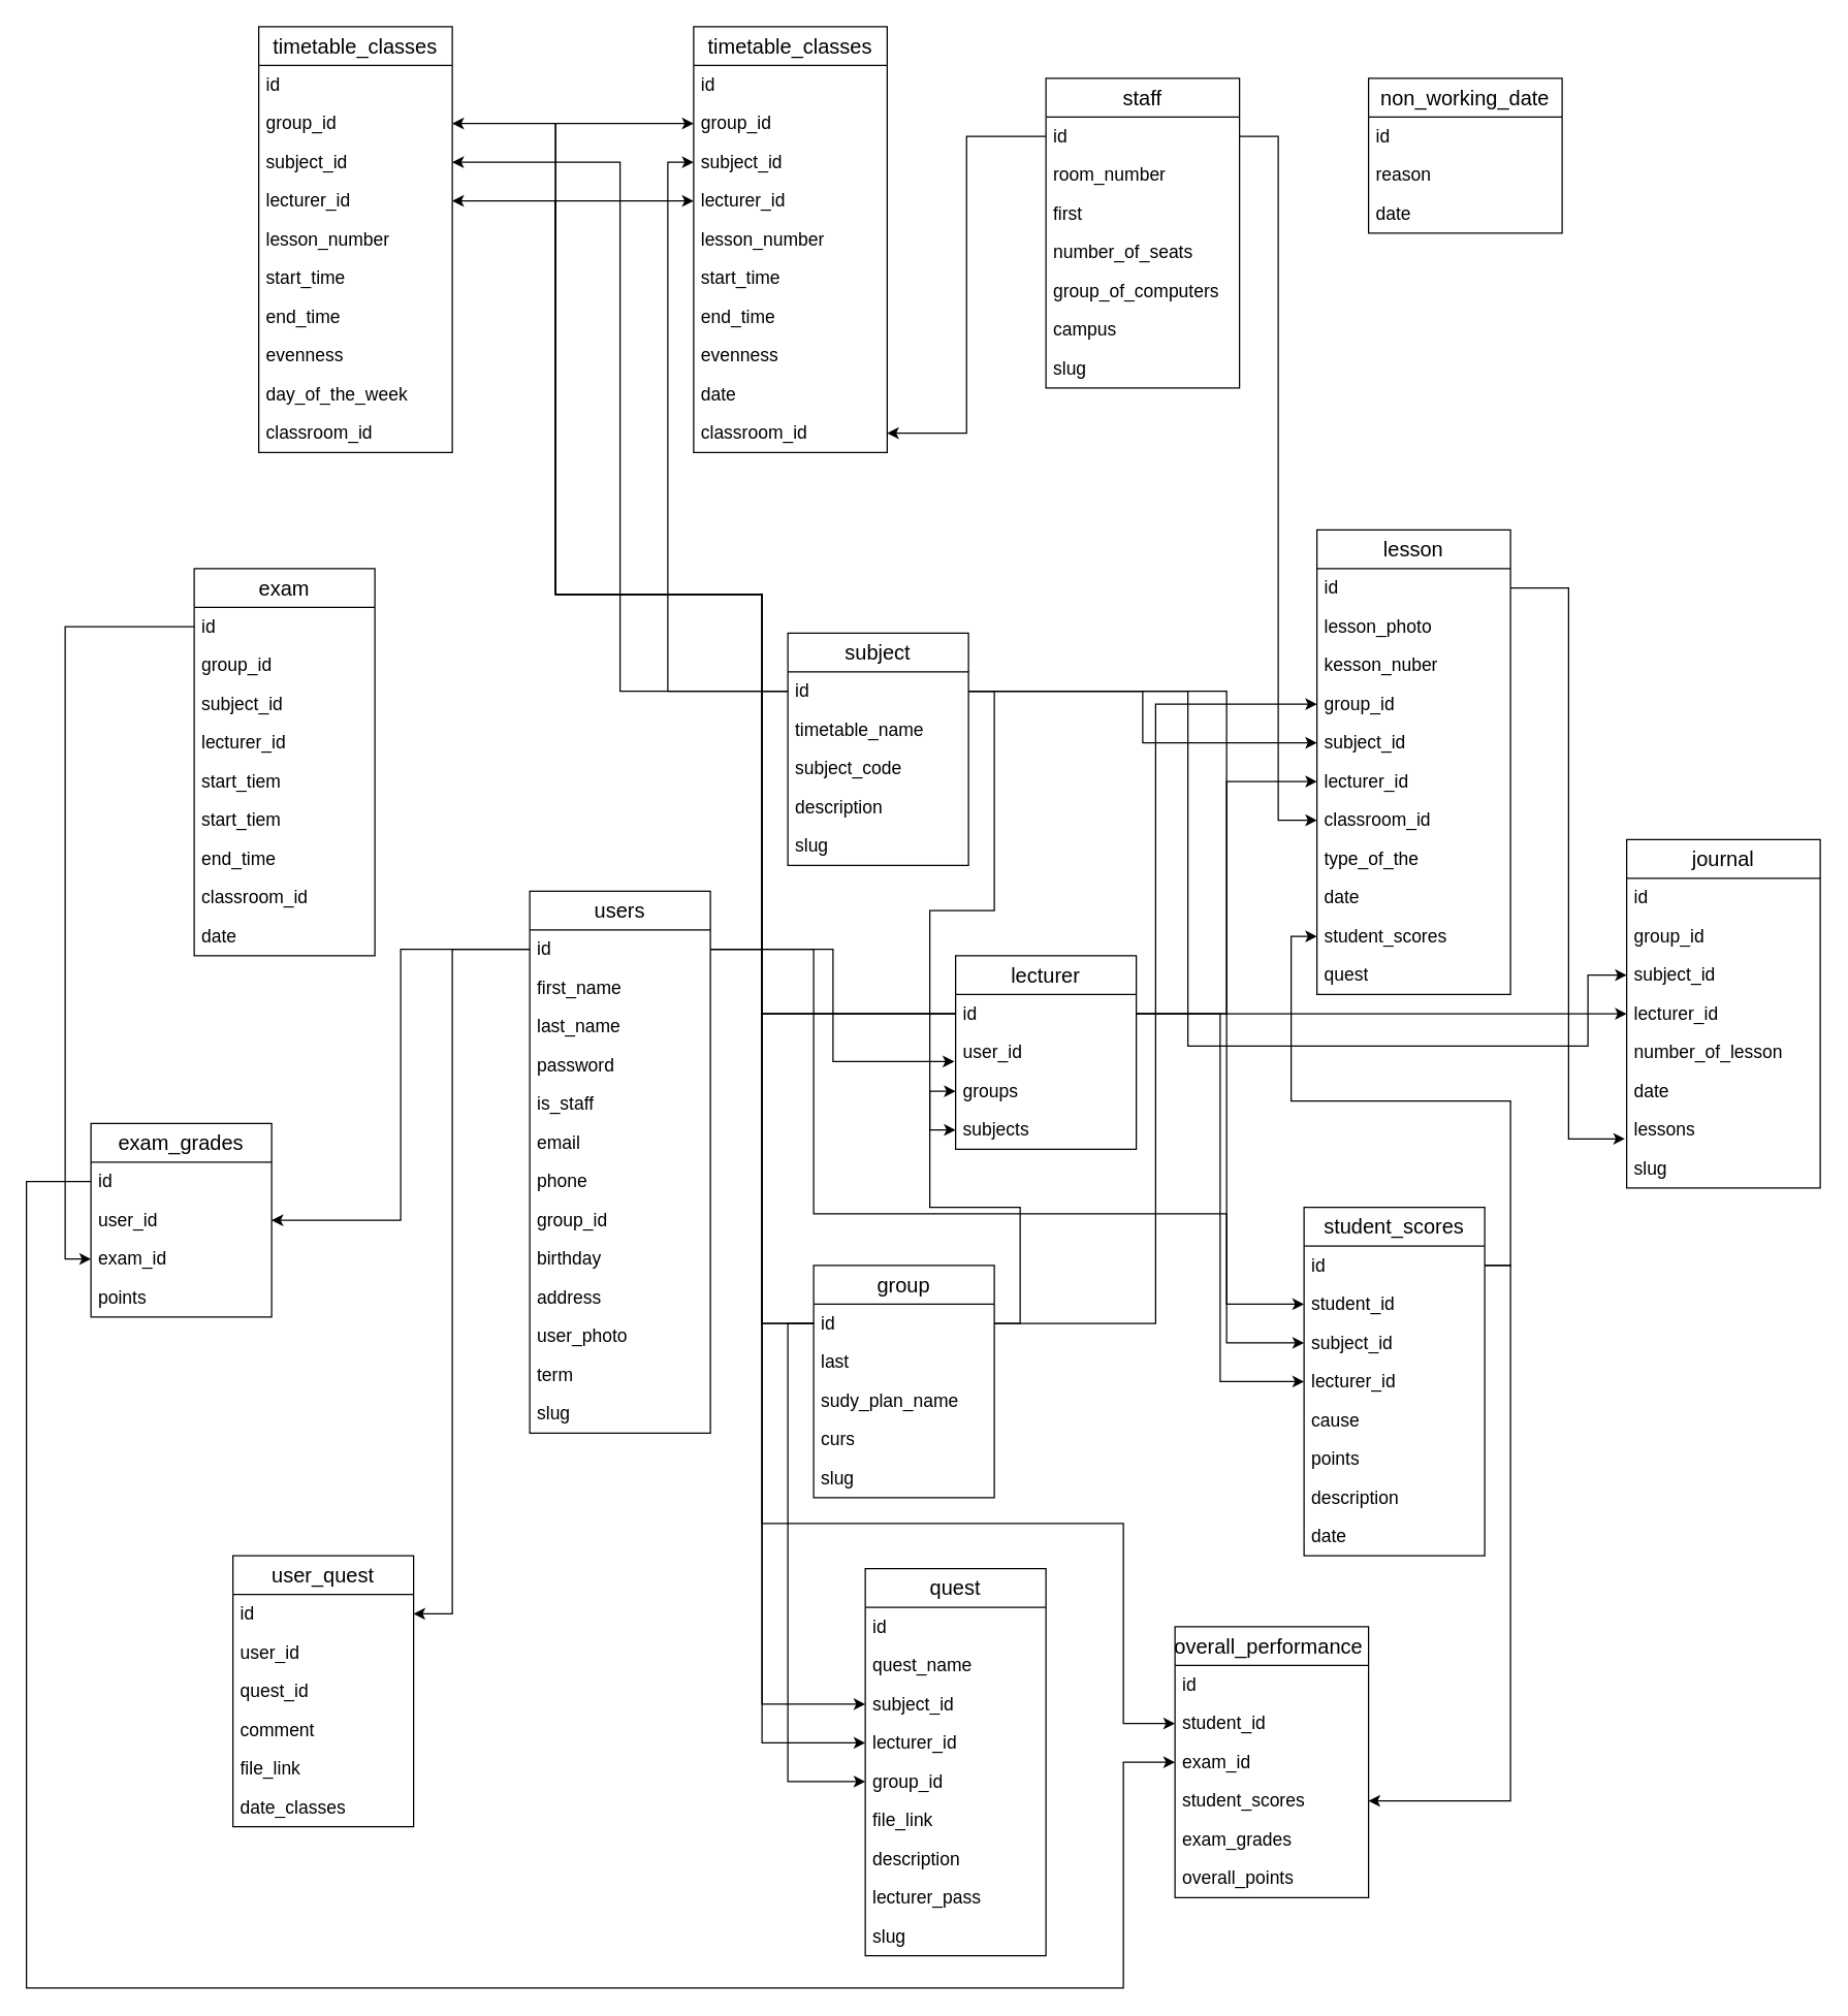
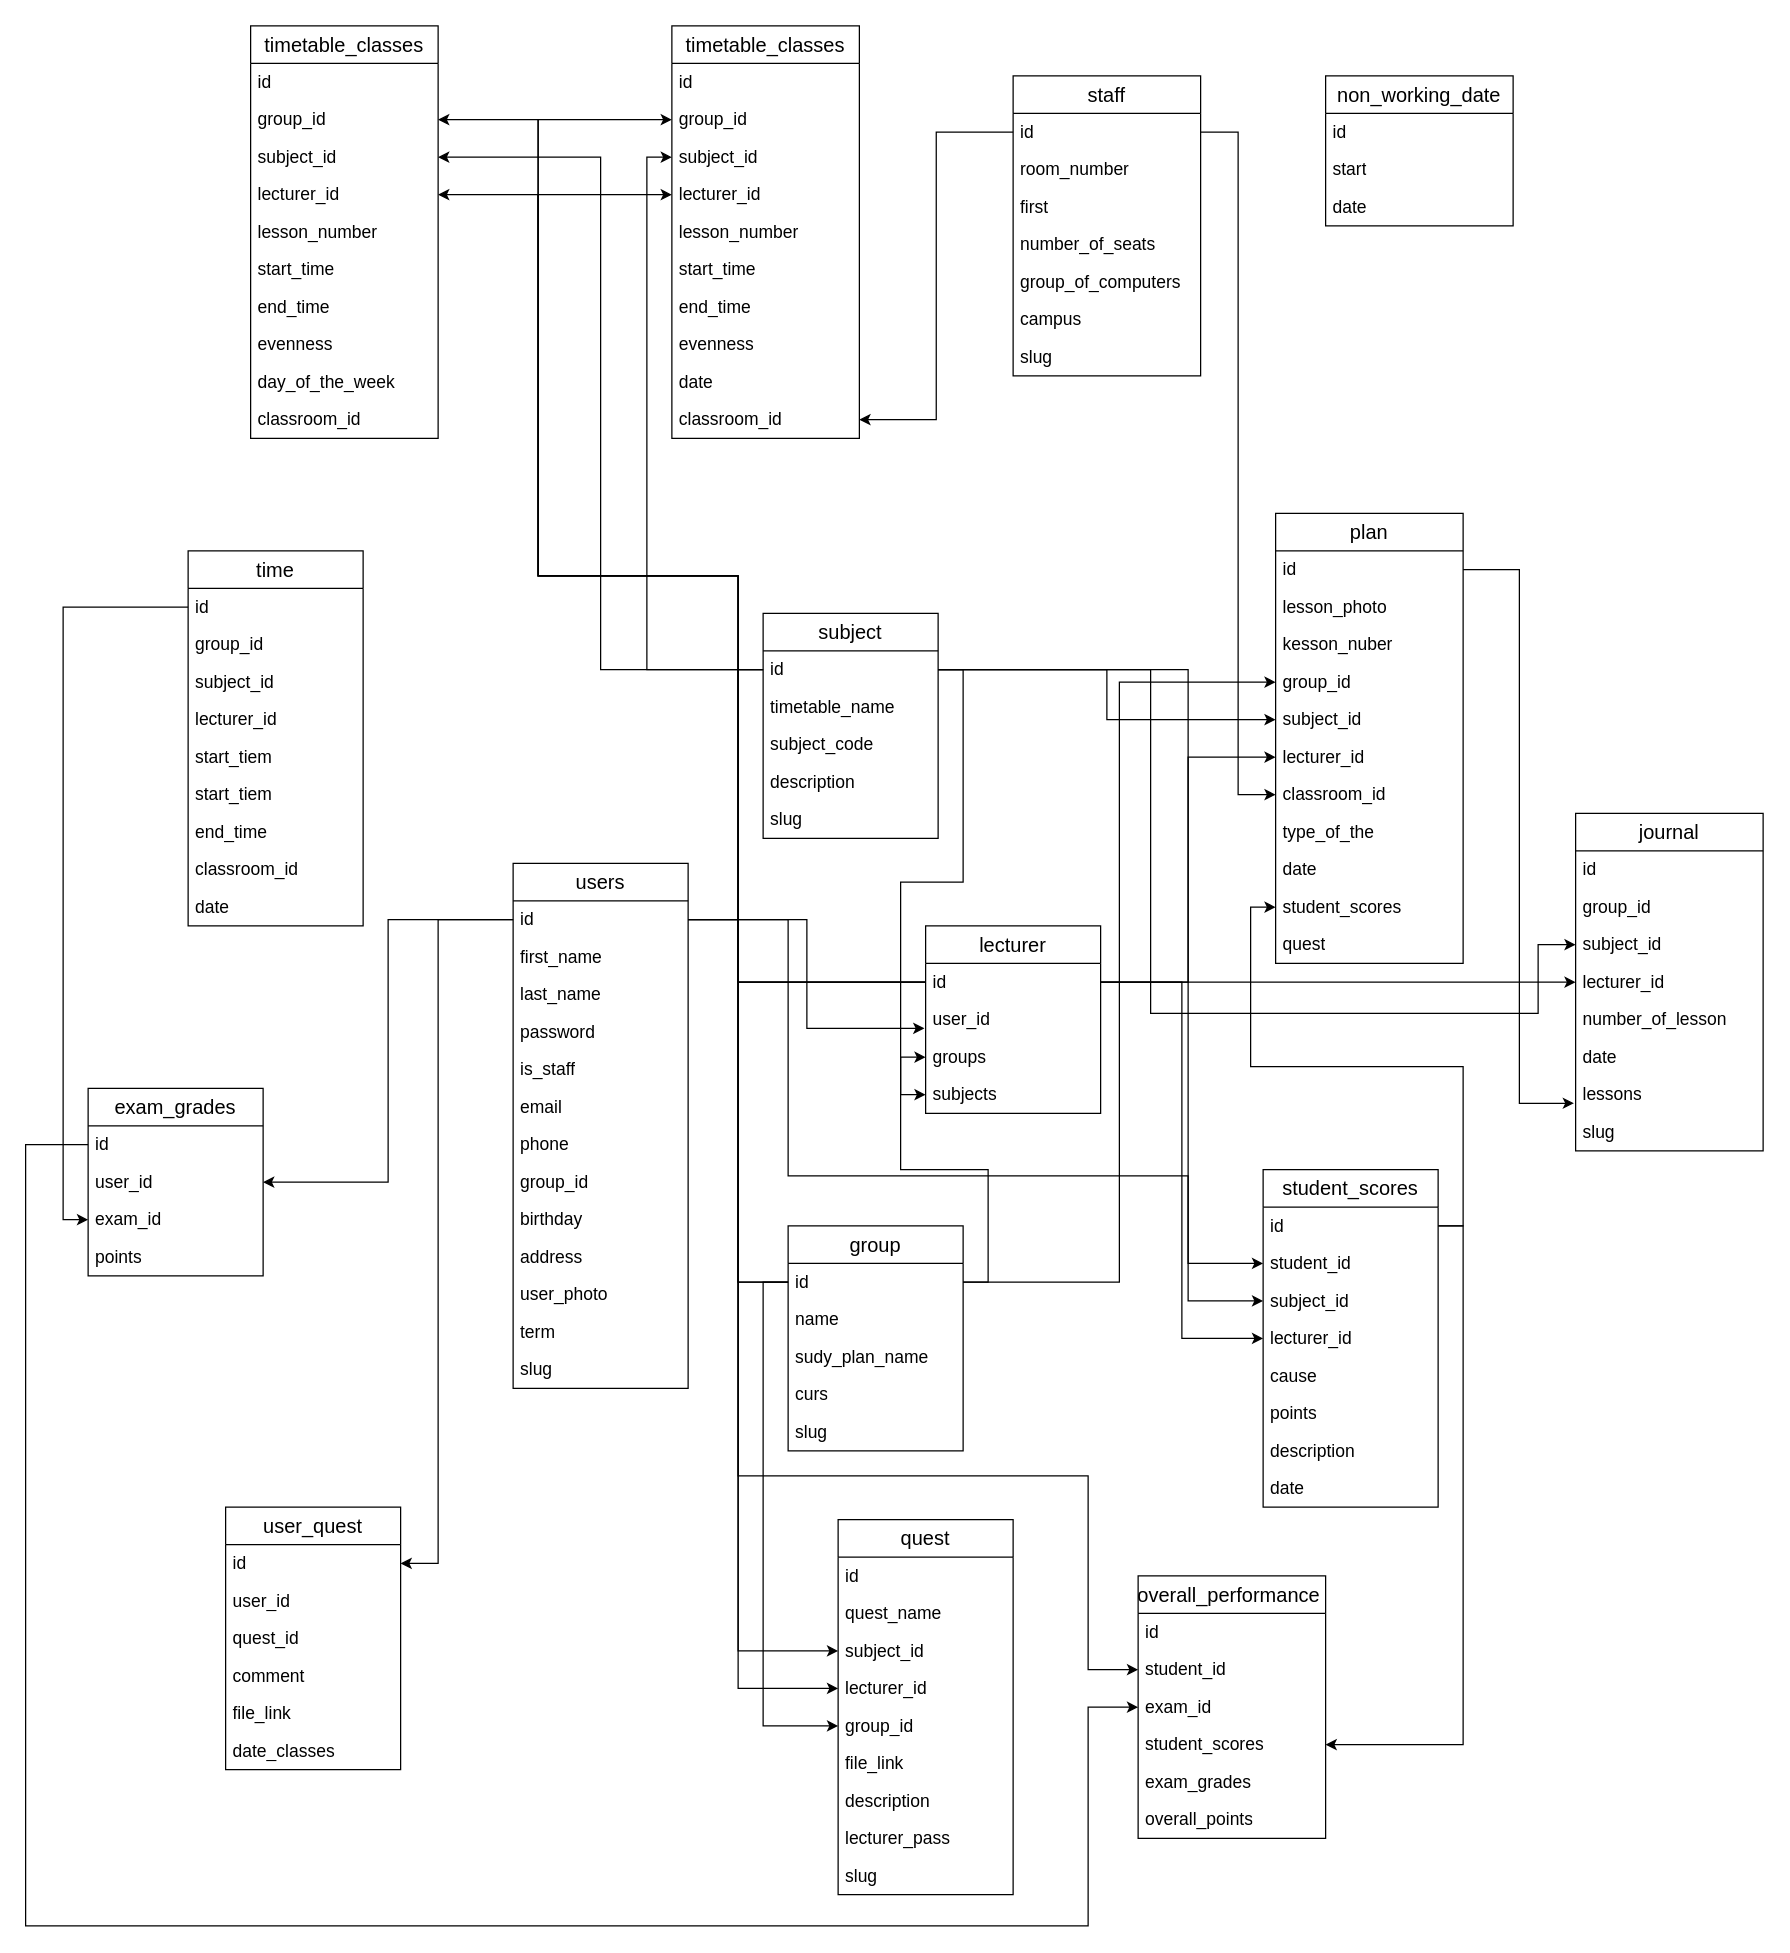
- <mxCell id="164" value="&lt;font style=&quot;font-size: 14px;&quot;&gt;reason&lt;/font&gt;" style="text;strokeColor=none;fillColor=none;align=left;verticalAlign=middle;spacingLeft=4;spacingRight=4;overflow=hidden;points=[[0,0.5],[1,0.5]];portConstraint=eastwest;rotatable=0;whiteSpace=wrap;html=1;" vertex="1" parent="162"><mxGeometry y="60" width="150" height="30" as="geometry" /></mxCell>
+ <mxCell id="164" value="&lt;font style=&quot;font-size: 14px;&quot;&gt;start&lt;/font&gt;" style="text;strokeColor=none;fillColor=none;align=left;verticalAlign=middle;spacingLeft=4;spacingRight=4;overflow=hidden;points=[[0,0.5],[1,0.5]];portConstraint=eastwest;rotatable=0;whiteSpace=wrap;html=1;" vertex="1" parent="162"><mxGeometry y="60" width="150" height="30" as="geometry" /></mxCell>
- <mxCell id="111" value="&lt;font style=&quot;font-size: 16px;&quot;&gt;lesson&lt;/font&gt;" style="swimlane;fontStyle=0;childLayout=stackLayout;horizontal=1;startSize=30;horizontalStack=0;resizeParent=1;resizeParentMax=0;resizeLast=0;collapsible=1;marginBottom=0;whiteSpace=wrap;html=1;" vertex="1" parent="1"><mxGeometry x="1020" y="410" width="150" height="360" as="geometry" /></mxCell>
+ <mxCell id="111" value="&lt;font style=&quot;font-size: 16px;&quot;&gt;plan&lt;/font&gt;" style="swimlane;fontStyle=0;childLayout=stackLayout;horizontal=1;startSize=30;horizontalStack=0;resizeParent=1;resizeParentMax=0;resizeLast=0;collapsible=1;marginBottom=0;whiteSpace=wrap;html=1;" vertex="1" parent="1"><mxGeometry x="1020" y="410" width="150" height="360" as="geometry" /></mxCell>
- <mxCell id="79" value="&lt;font style=&quot;font-size: 16px;&quot;&gt;exam&lt;/font&gt;" style="swimlane;fontStyle=0;childLayout=stackLayout;horizontal=1;startSize=30;horizontalStack=0;resizeParent=1;resizeParentMax=0;resizeLast=0;collapsible=1;marginBottom=0;whiteSpace=wrap;html=1;" vertex="1" parent="1"><mxGeometry x="150" y="440" width="140" height="300" as="geometry" /></mxCell>
+ <mxCell id="79" value="&lt;font style=&quot;font-size: 16px;&quot;&gt;time&lt;/font&gt;" style="swimlane;fontStyle=0;childLayout=stackLayout;horizontal=1;startSize=30;horizontalStack=0;resizeParent=1;resizeParentMax=0;resizeLast=0;collapsible=1;marginBottom=0;whiteSpace=wrap;html=1;" vertex="1" parent="1"><mxGeometry x="150" y="440" width="140" height="300" as="geometry" /></mxCell>
- <mxCell id="18" value="&lt;font style=&quot;font-size: 14px;&quot;&gt;last&lt;/font&gt;" style="text;strokeColor=none;fillColor=none;align=left;verticalAlign=middle;spacingLeft=4;spacingRight=4;overflow=hidden;points=[[0,0.5],[1,0.5]];portConstraint=eastwest;rotatable=0;whiteSpace=wrap;html=1;" vertex="1" parent="16"><mxGeometry y="60" width="140" height="30" as="geometry" /></mxCell>
+ <mxCell id="18" value="&lt;font style=&quot;font-size: 14px;&quot;&gt;name&lt;/font&gt;" style="text;strokeColor=none;fillColor=none;align=left;verticalAlign=middle;spacingLeft=4;spacingRight=4;overflow=hidden;points=[[0,0.5],[1,0.5]];portConstraint=eastwest;rotatable=0;whiteSpace=wrap;html=1;" vertex="1" parent="16"><mxGeometry y="60" width="140" height="30" as="geometry" /></mxCell>
